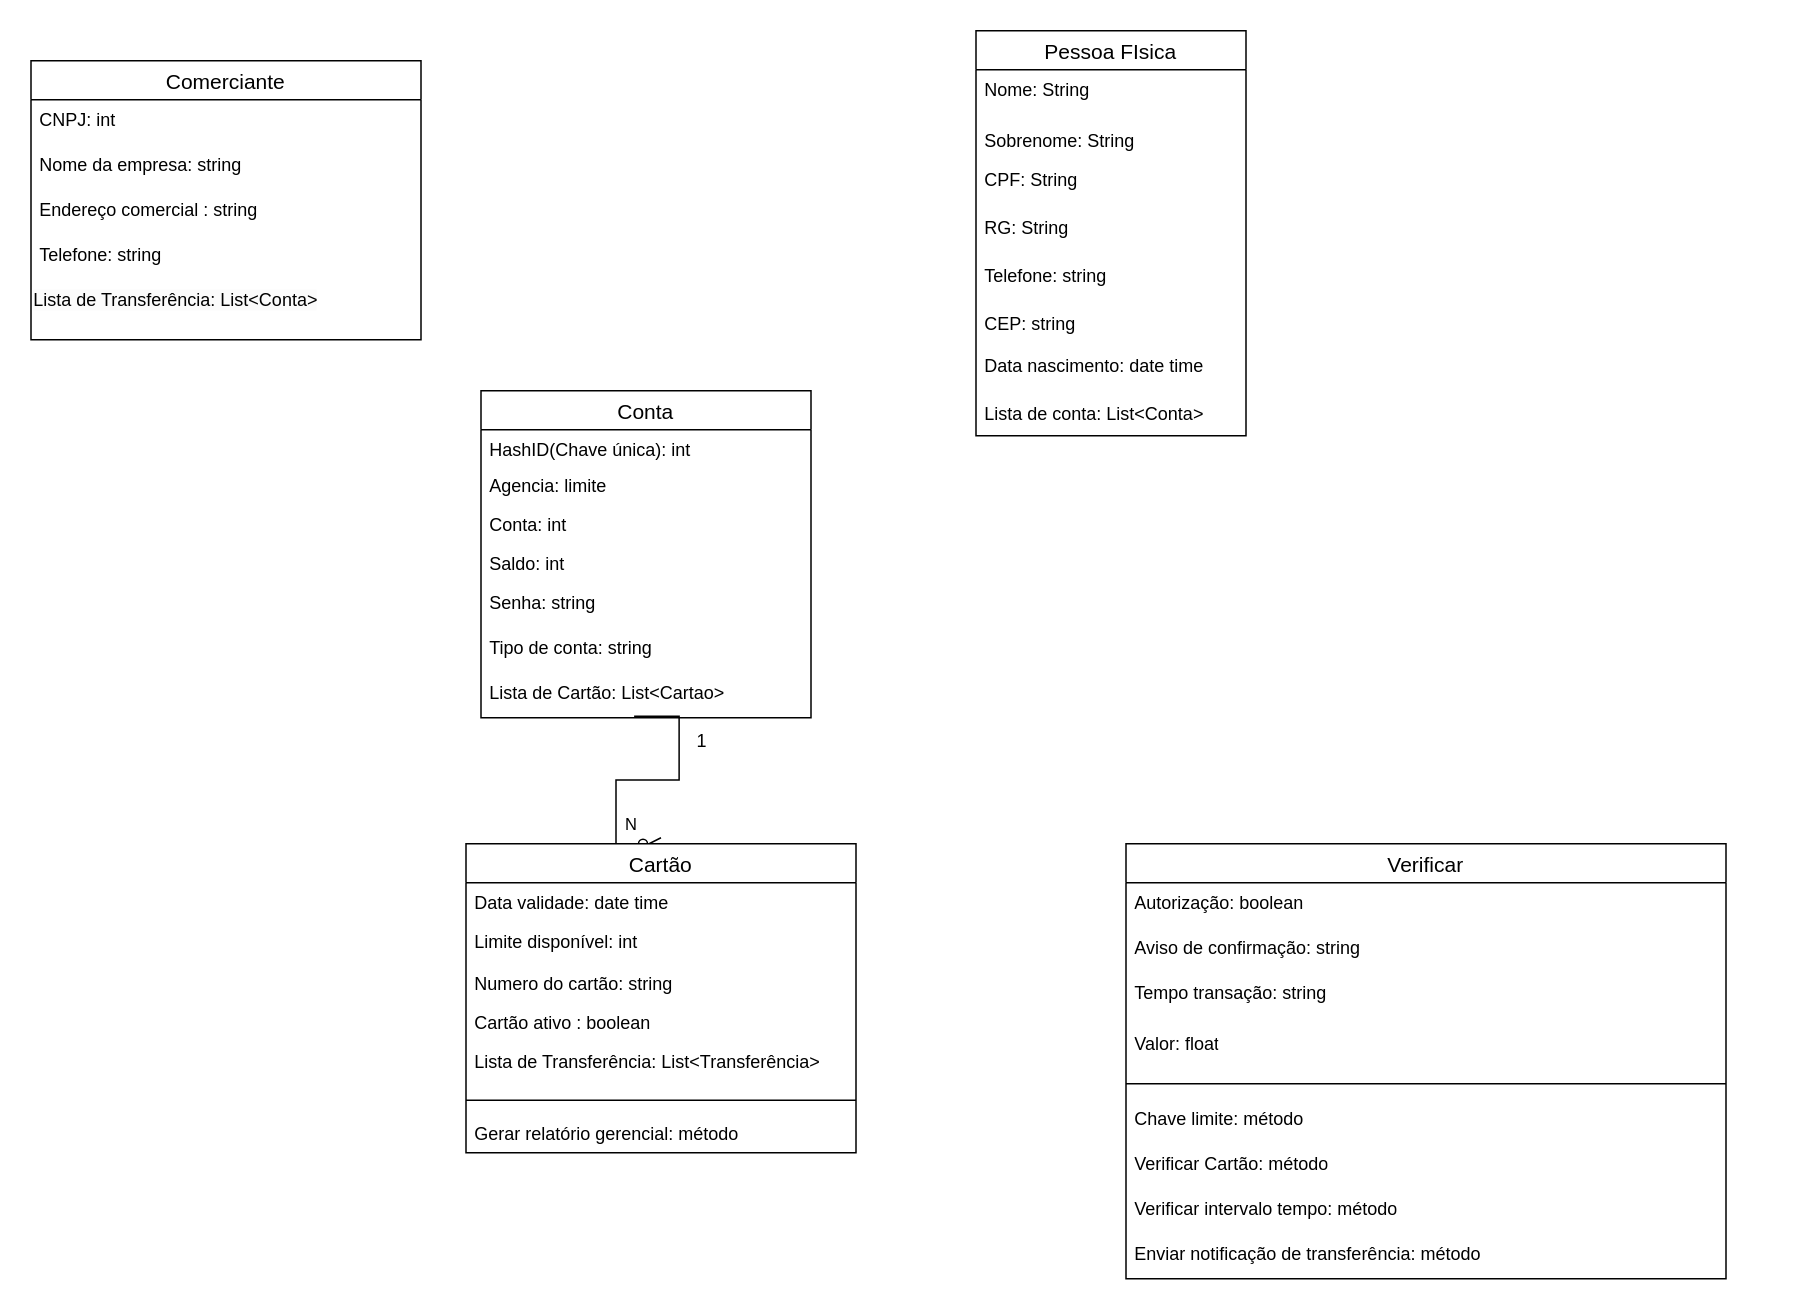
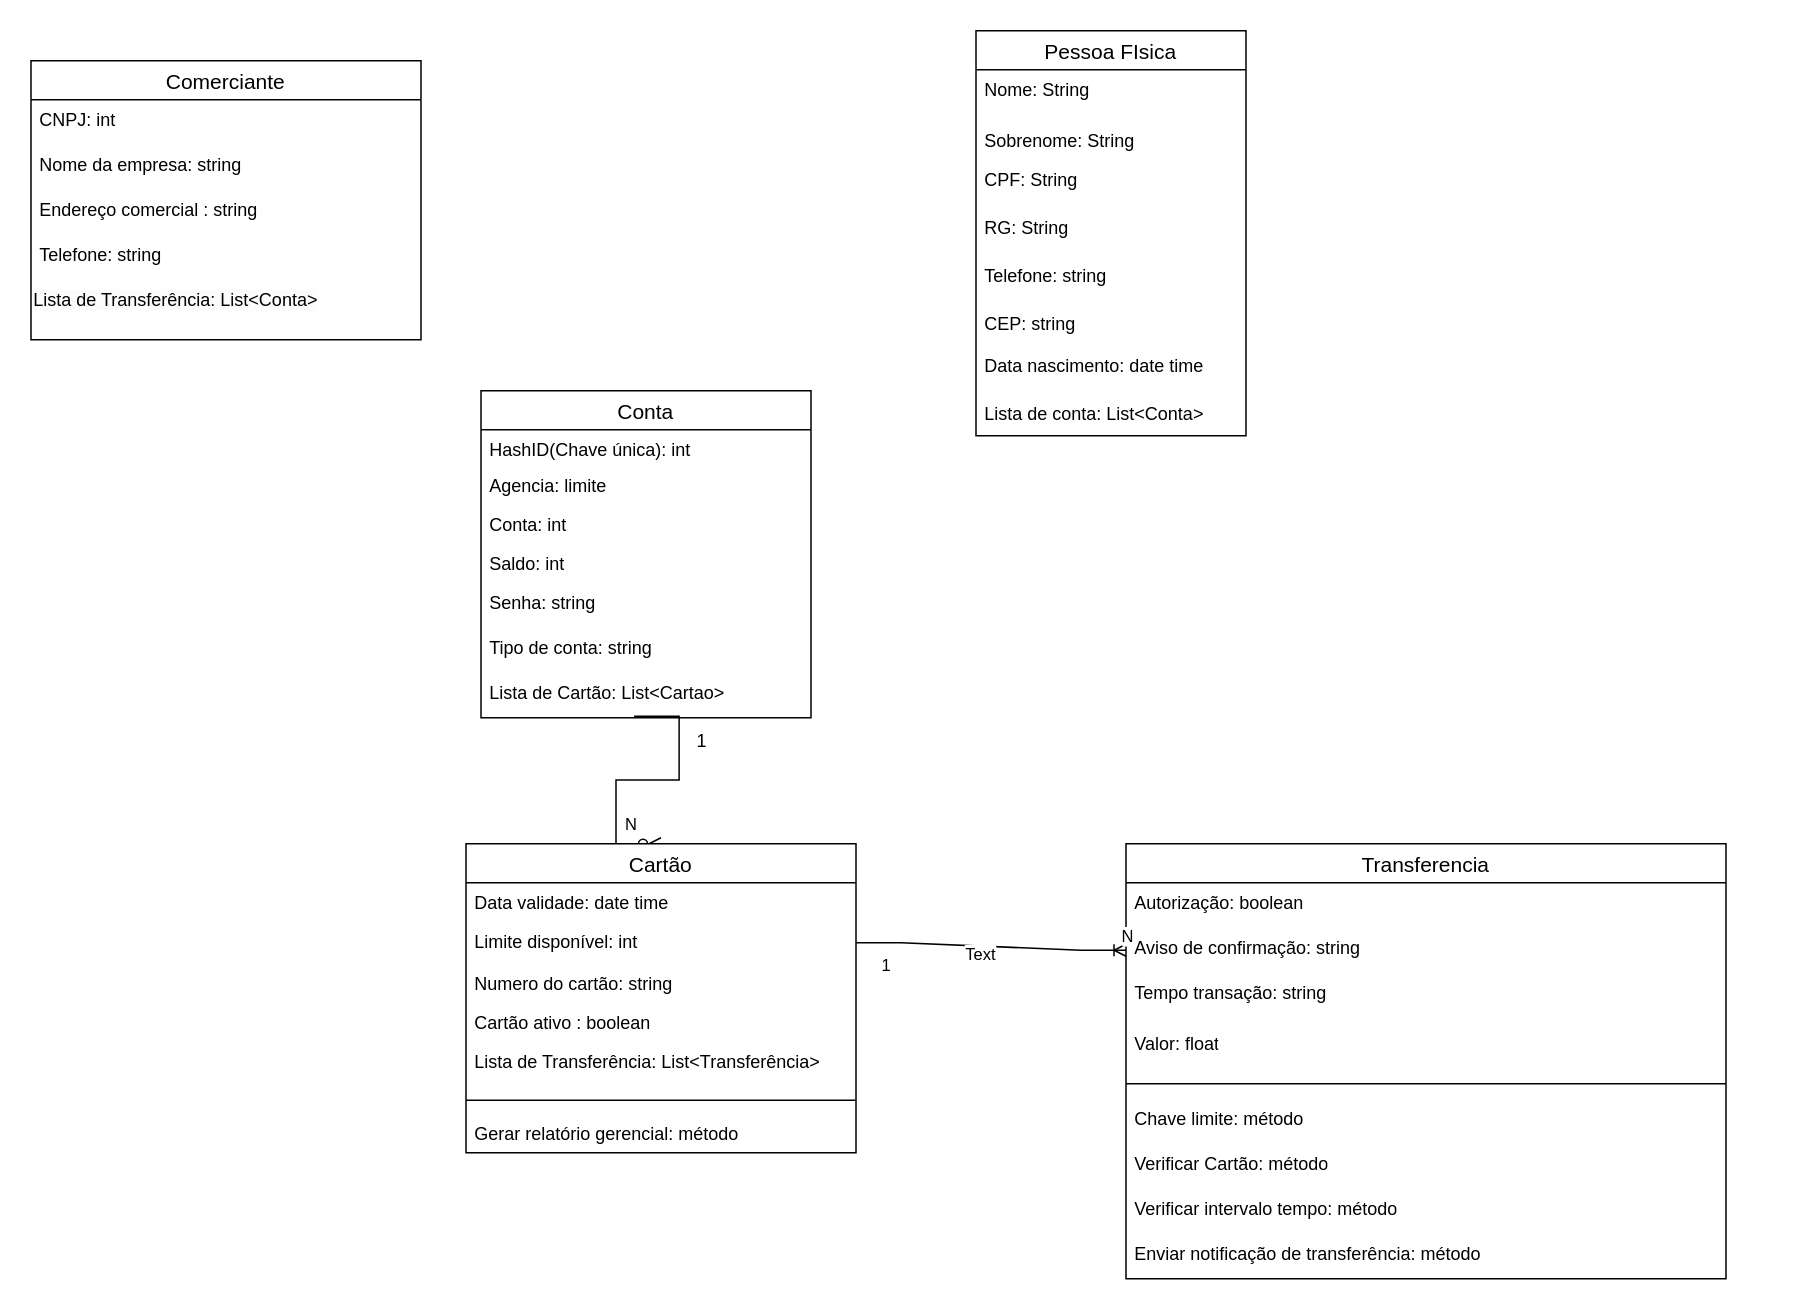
- <mxCell id="30" value="Verificar" style="swimlane;fontStyle=0;childLayout=stackLayout;horizontal=1;startSize=26;horizontalStack=0;resizeParent=1;resizeParentMax=0;resizeLast=0;collapsible=1;marginBottom=0;align=center;fontSize=14;" vertex="1" parent="1"><mxGeometry x="750" y="562" width="400" height="290" as="geometry" /></mxCell>
+ <mxCell id="30" value="Transferencia" style="swimlane;fontStyle=0;childLayout=stackLayout;horizontal=1;startSize=26;horizontalStack=0;resizeParent=1;resizeParentMax=0;resizeLast=0;collapsible=1;marginBottom=0;align=center;fontSize=14;" vertex="1" parent="1"><mxGeometry x="750" y="562" width="400" height="290" as="geometry" /></mxCell>
+ <mxCell id="46" value="" style="edgeStyle=entityRelationEdgeStyle;fontSize=12;html=1;endArrow=ERoneToMany;rounded=0;exitX=1;exitY=0.5;exitDx=0;exitDy=0;entryX=0;entryY=0.5;entryDx=0;entryDy=0;" edge="1" parent="1" source="24" target="32"><mxGeometry width="100" height="100" relative="1" as="geometry"><mxPoint x="890" y="690" as="sourcePoint" /><mxPoint x="990" y="590" as="targetPoint" /><Array as="points"><mxPoint x="1110" y="820" /><mxPoint x="1090" y="810" /></Array></mxGeometry></mxCell>
+ <mxCell id="47" value="1" style="edgeLabel;html=1;align=center;verticalAlign=middle;resizable=0;points=[];" connectable="0" vertex="1" parent="46"><mxGeometry x="-0.734" y="-2" relative="1" as="geometry"><mxPoint x="-5" y="12" as="offset" /></mxGeometry></mxCell>
+ <mxCell id="48" value="N" style="edgeLabel;html=1;align=center;verticalAlign=middle;resizable=0;points=[];" connectable="0" vertex="1" parent="46"><mxGeometry x="0.596" y="1" relative="1" as="geometry"><mxPoint x="37" y="-8" as="offset" /></mxGeometry></mxCell>
+ <mxCell id="49" value="Text" style="edgeLabel;html=1;align=center;verticalAlign=middle;resizable=0;points=[];" connectable="0" vertex="1" parent="46"><mxGeometry x="-0.075" y="-4" relative="1" as="geometry"><mxPoint y="1" as="offset" /></mxGeometry></mxCell>
